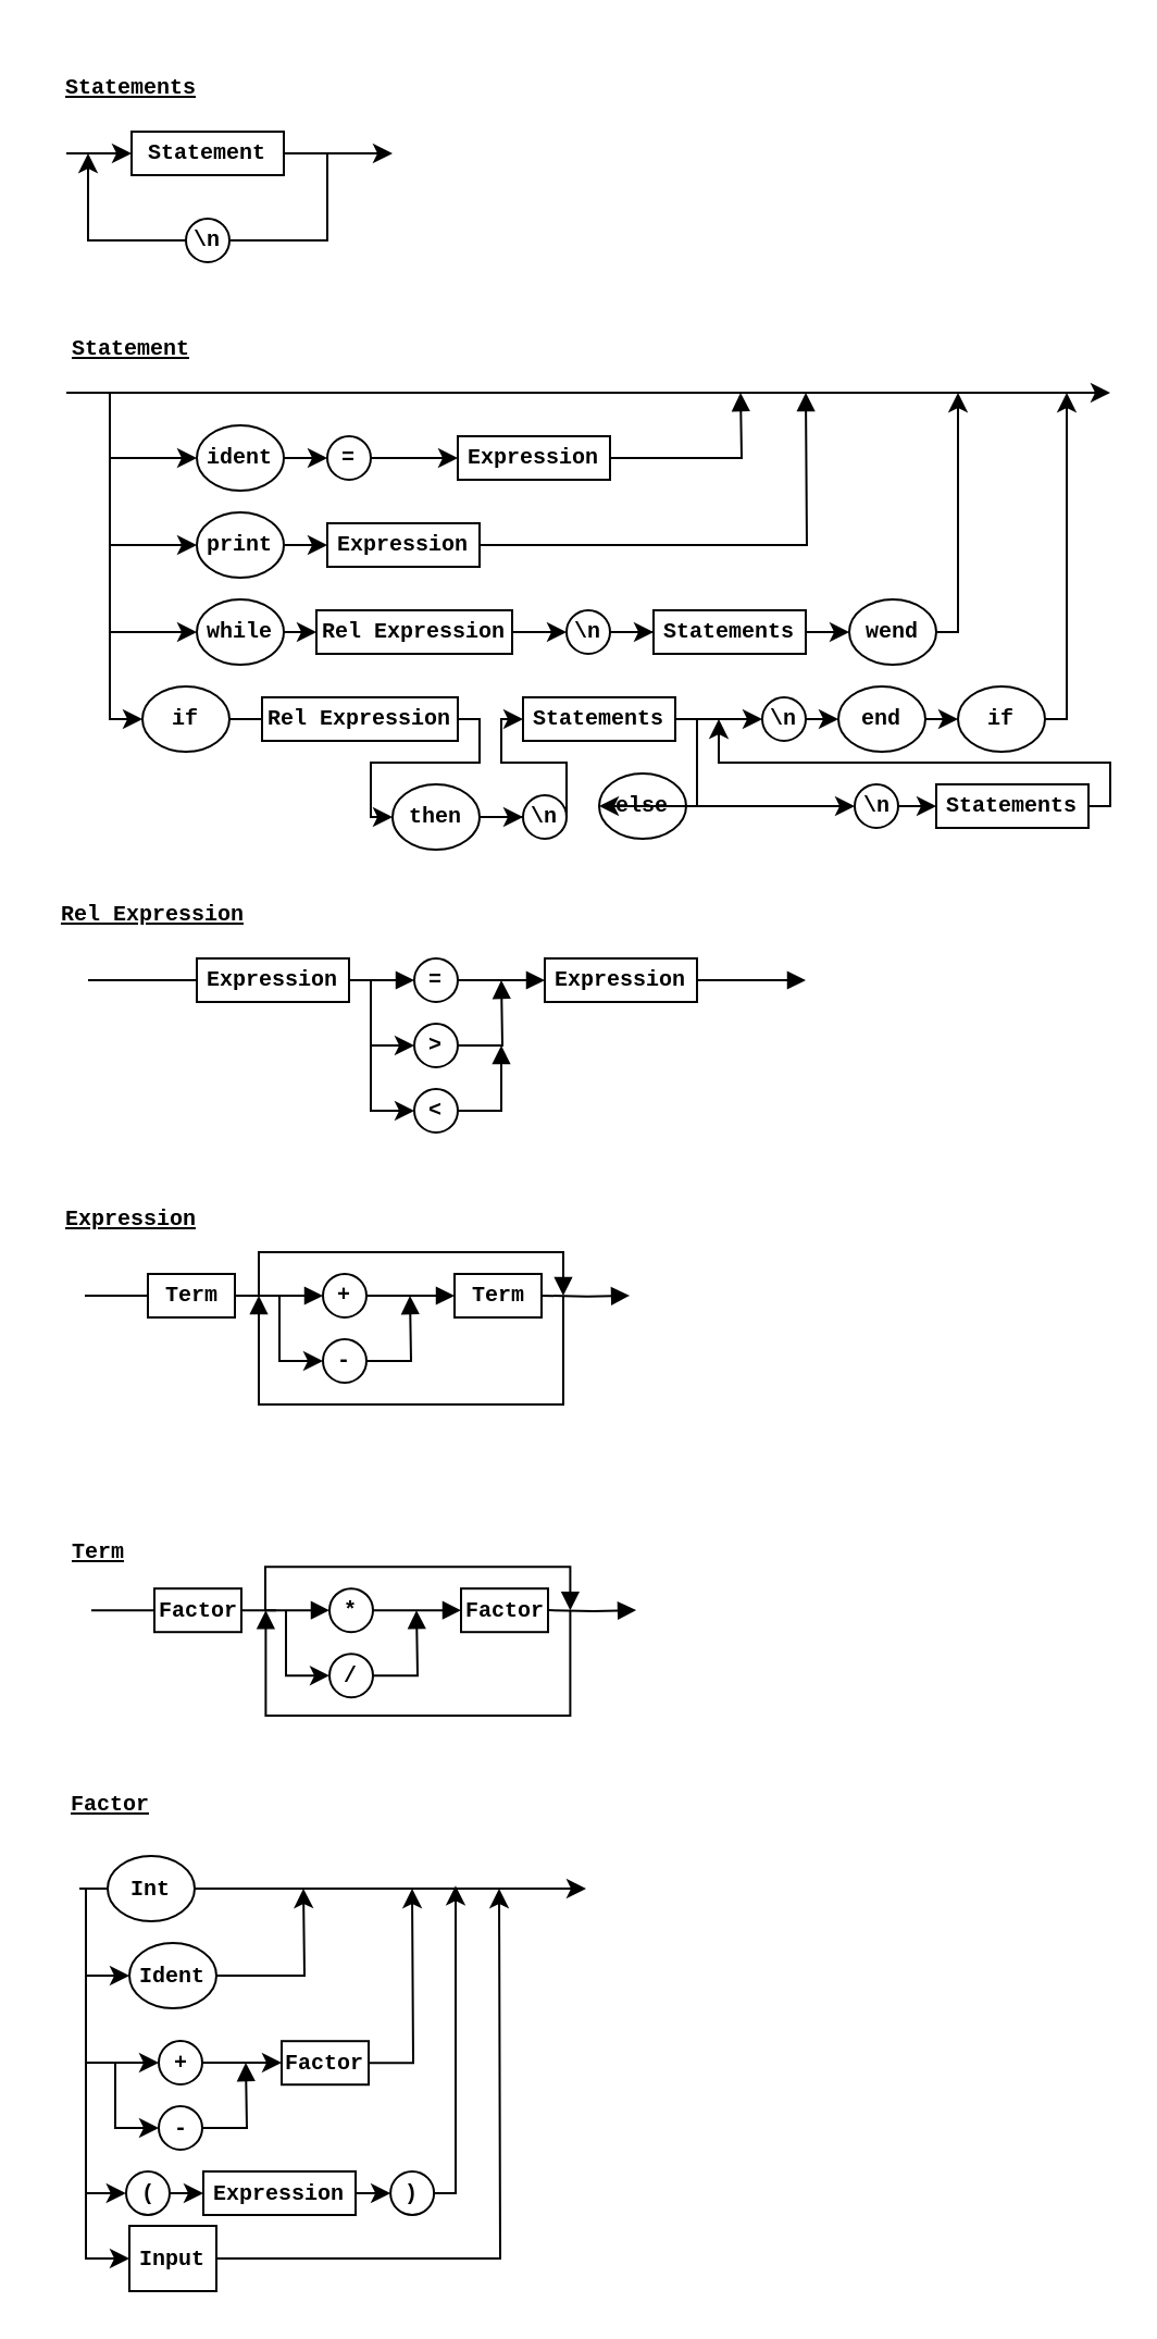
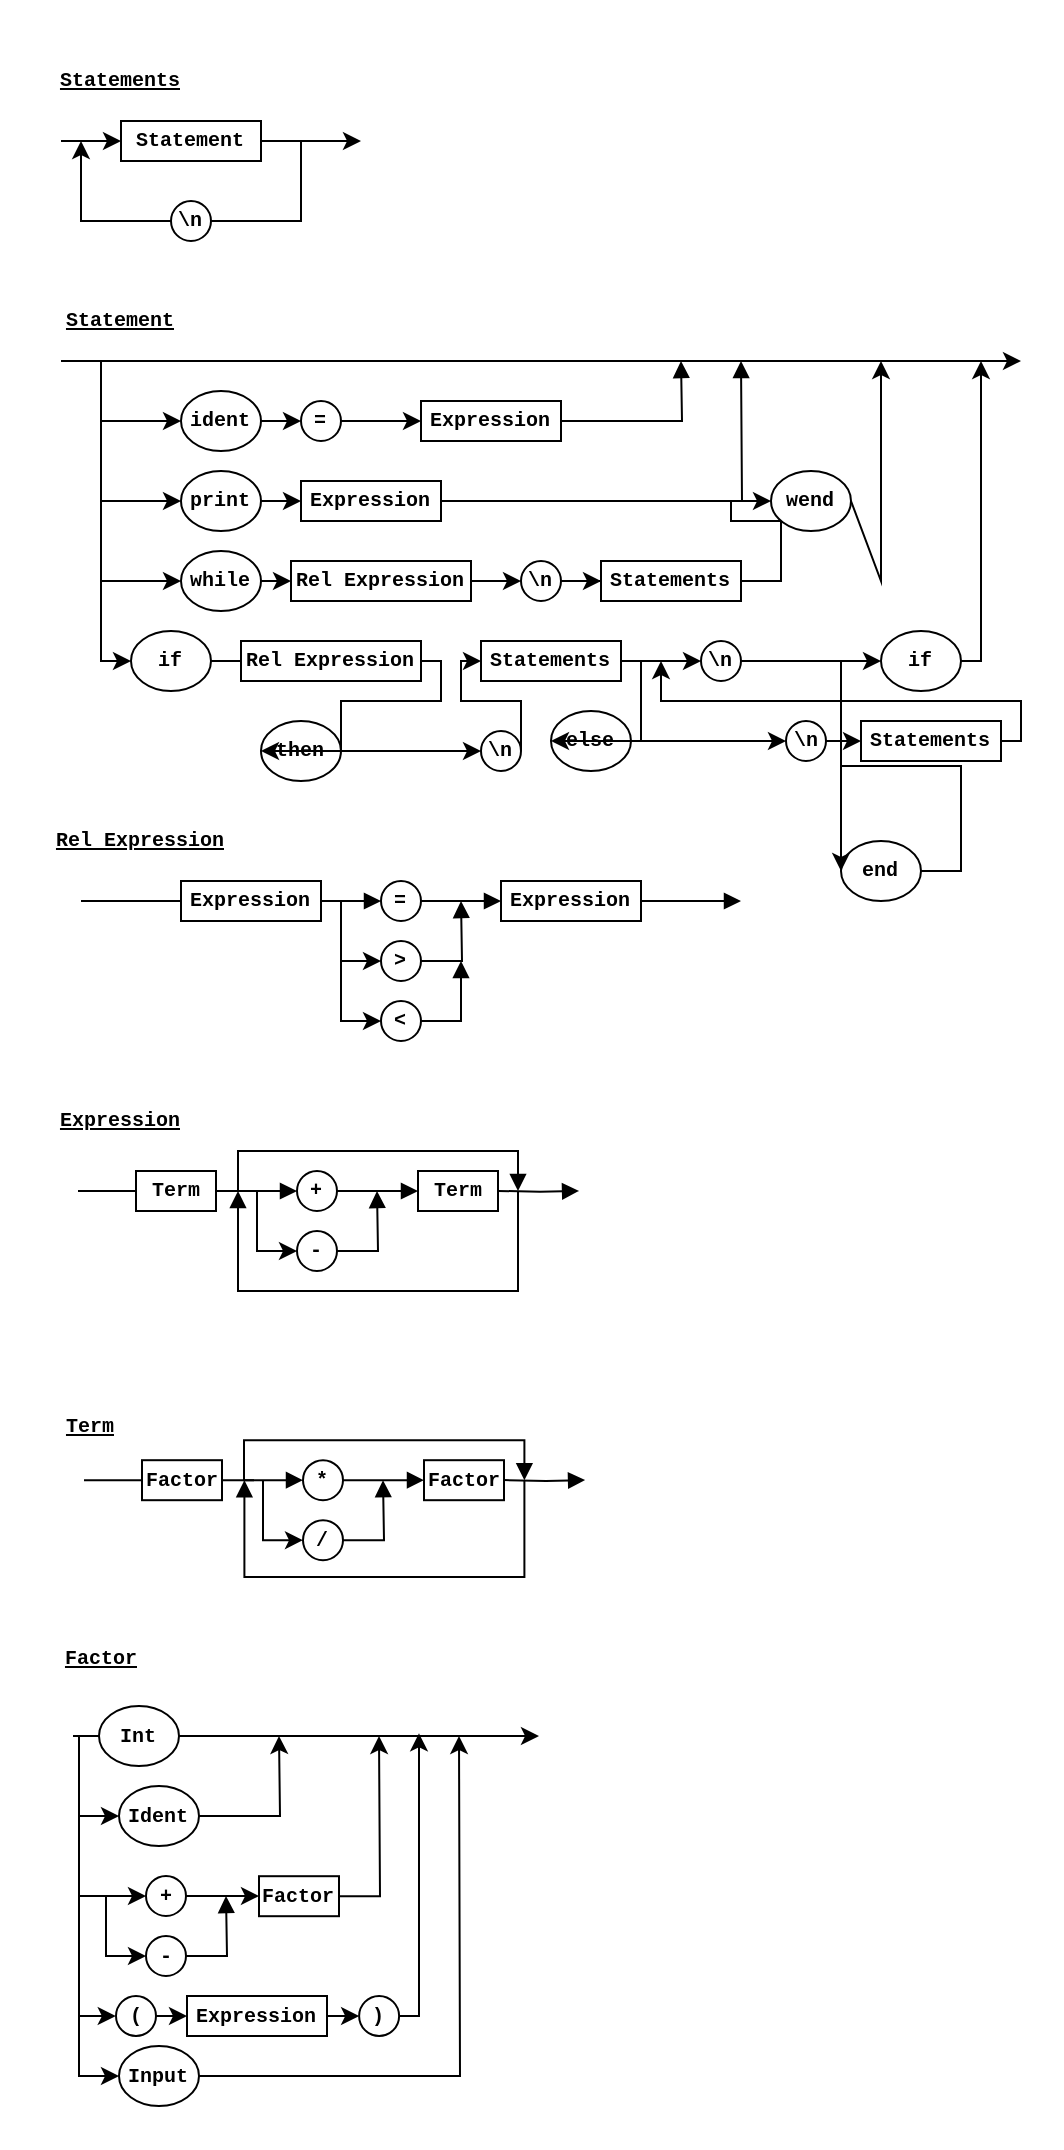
- <mxCell id="44" value="wend" style="ellipse;whiteSpace=wrap;html=1;strokeColor=#000000;fontFamily=Courier New;fontStyle=1;fontSize=10;horizontal=1;" parent="1" vertex="1"><mxGeometry x="390" y="275" width="40" height="30" as="geometry" /></mxCell>
+ <mxCell id="44" value="wend" style="ellipse;whiteSpace=wrap;html=1;strokeColor=#000000;fontFamily=Courier New;fontStyle=1;fontSize=10;horizontal=1;" parent="1" vertex="1"><mxGeometry x="385" y="235" width="40" height="30" as="geometry" /></mxCell>
- <mxCell id="40" value="end" style="ellipse;whiteSpace=wrap;html=1;strokeColor=#000000;fontFamily=Courier New;fontStyle=1;fontSize=10;horizontal=1;" parent="1" vertex="1"><mxGeometry x="385" y="315" width="40" height="30" as="geometry" /></mxCell>
+ <mxCell id="40" value="end" style="ellipse;whiteSpace=wrap;html=1;strokeColor=#000000;fontFamily=Courier New;fontStyle=1;fontSize=10;horizontal=1;" parent="1" vertex="1"><mxGeometry x="420" y="420" width="40" height="30" as="geometry" /></mxCell>
- <mxCell id="28" value="then" style="ellipse;whiteSpace=wrap;html=1;strokeColor=#000000;fontFamily=Courier New;fontStyle=1;fontSize=10;horizontal=1;" parent="1" vertex="1"><mxGeometry x="180" y="360" width="40" height="30" as="geometry" /></mxCell>
+ <mxCell id="28" value="then" style="ellipse;whiteSpace=wrap;html=1;strokeColor=#000000;fontFamily=Courier New;fontStyle=1;fontSize=10;horizontal=1;" parent="1" vertex="1"><mxGeometry x="130" y="360" width="40" height="30" as="geometry" /></mxCell>
- <mxCell id="112" value="Input" style="whiteSpace=wrap;html=1;strokeColor=#000000;fontFamily=Courier New;fontStyle=1;fontSize=10;horizontal=1;rounded=0;" vertex="1" parent="1"><mxGeometry x="59" y="1022.5" width="40" height="30" as="geometry" /></mxCell>
+ <mxCell id="112" value="Input" style="ellipse;whiteSpace=wrap;html=1;strokeColor=#000000;fontFamily=Courier New;fontStyle=1;fontSize=10;horizontal=1;" vertex="1" parent="1"><mxGeometry x="59" y="1022.5" width="40" height="30" as="geometry" /></mxCell>
